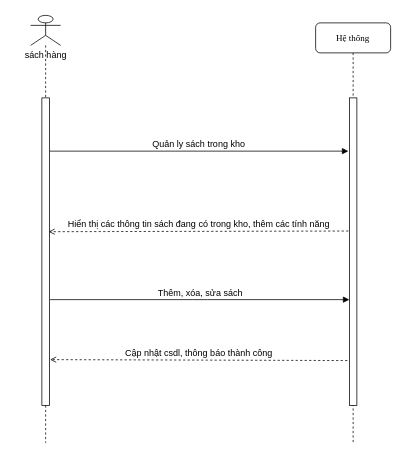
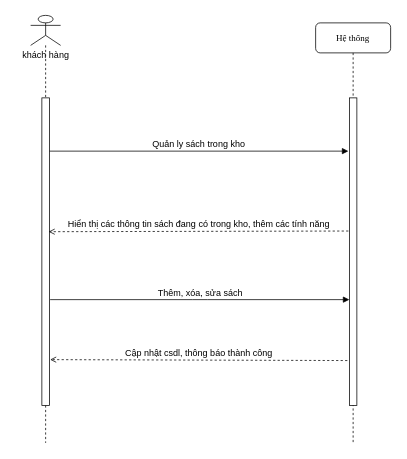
- <mxCell id="7" value="&lt;span style=&quot;font-weight: normal;&quot;&gt;sách hàng&lt;/span&gt;" style="text;align=center;fontStyle=1;verticalAlign=middle;spacingLeft=3;spacingRight=3;strokeColor=none;rotatable=0;points=[[0,0.5],[1,0.5]];portConstraint=eastwest;html=1;" vertex="1" parent="1"><mxGeometry x="20" y="60" width="80" height="26" as="geometry" /></mxCell>
+ <mxCell id="7" value="&lt;span style=&quot;font-weight: normal;&quot;&gt;khách hàng&lt;/span&gt;" style="text;align=center;fontStyle=1;verticalAlign=middle;spacingLeft=3;spacingRight=3;strokeColor=none;rotatable=0;points=[[0,0.5],[1,0.5]];portConstraint=eastwest;html=1;" vertex="1" parent="1"><mxGeometry x="20" y="60" width="80" height="26" as="geometry" /></mxCell>
